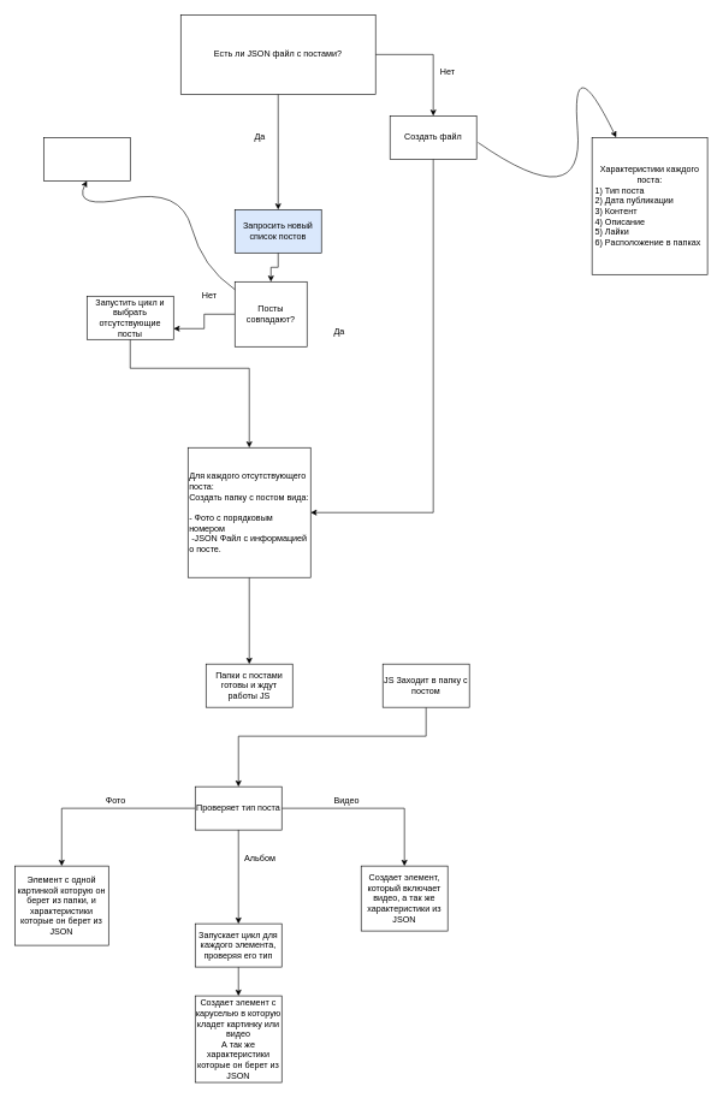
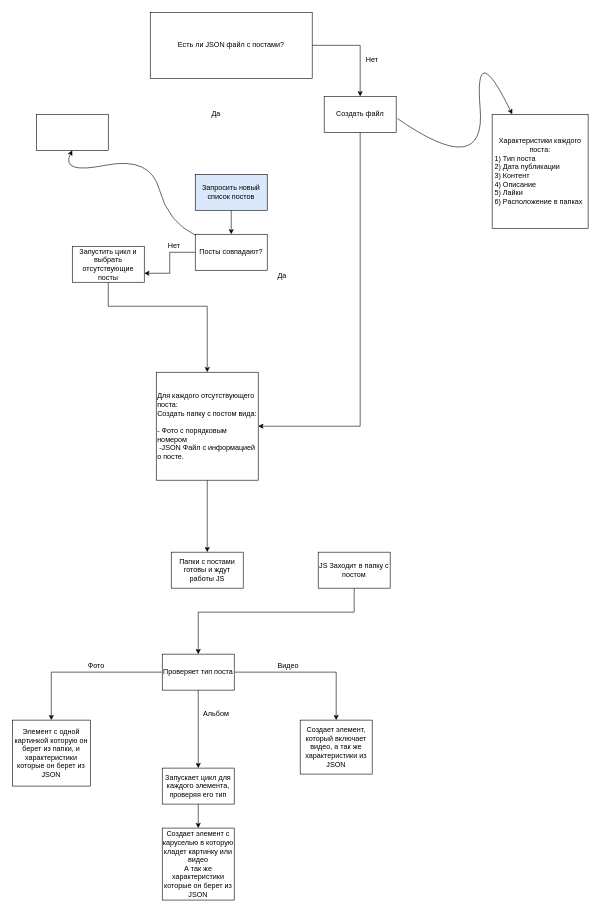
- <mxCell id="2" style="edgeStyle=orthogonalEdgeStyle;rounded=0;orthogonalLoop=1;jettySize=auto;html=1;" edge="1" parent="1" source="4" target="8"><mxGeometry relative="1" as="geometry"><mxPoint x="220" y="170" as="targetPoint" /></mxGeometry></mxCell>
- <mxCell id="16" value="Посты совпадают?" style="rounded=0;whiteSpace=wrap;html=1;" vertex="1" parent="1"><mxGeometry x="325" y="390" width="100" height="90" as="geometry" /></mxCell>
+ <mxCell id="16" value="Посты совпадают?" style="rounded=0;whiteSpace=wrap;html=1;" vertex="1" parent="1"><mxGeometry x="325" y="390" width="120" height="60" as="geometry" /></mxCell>
